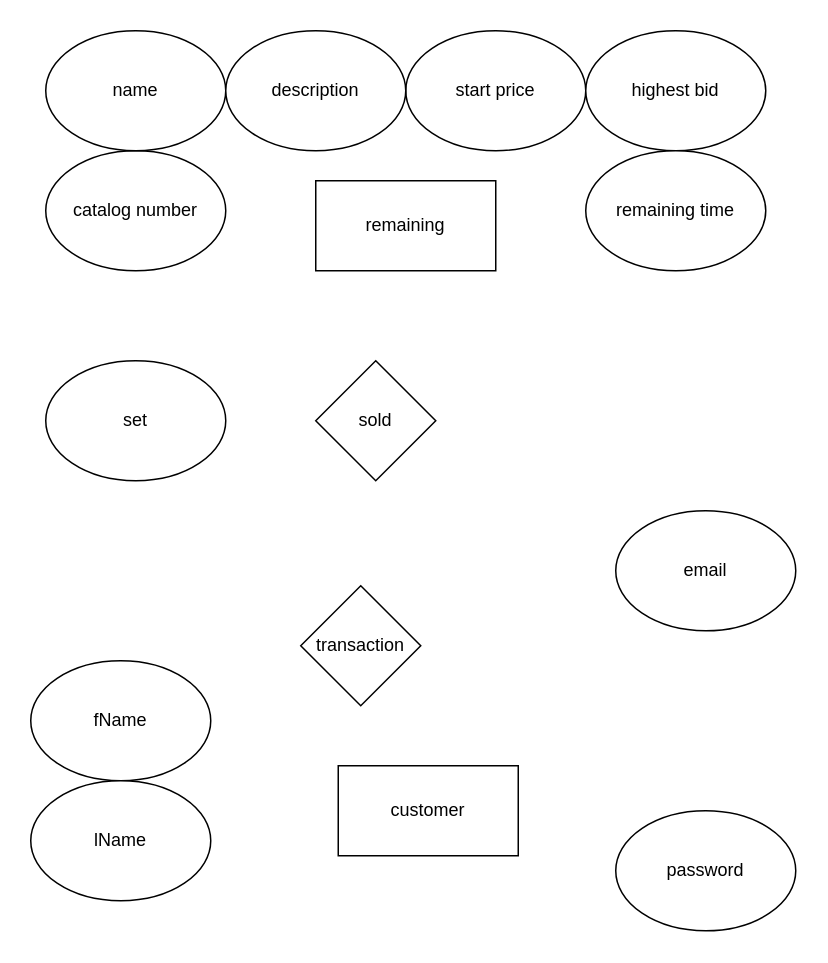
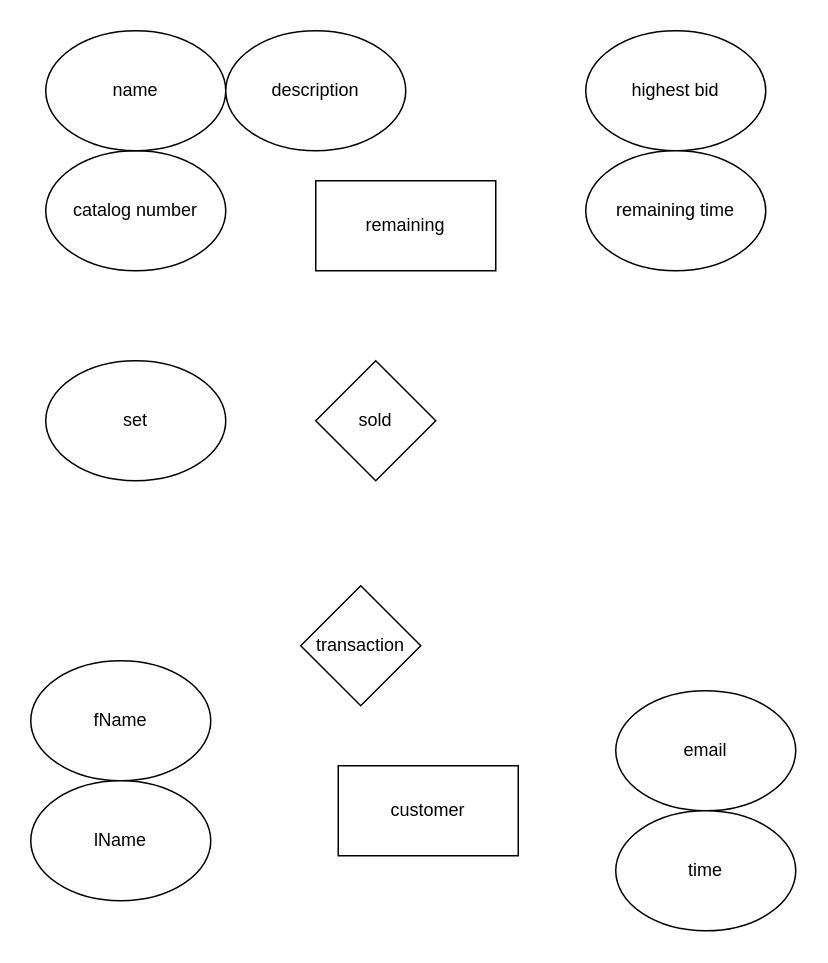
- <mxCell id="11" value="start price" style="ellipse;whiteSpace=wrap;html=1;" vertex="1" parent="1"><mxGeometry x="270" width="120" height="80" as="geometry" y="20" /></mxCell>
- <mxCell id="4" value="email" style="ellipse;whiteSpace=wrap;html=1;" vertex="1" parent="1"><mxGeometry x="410" y="340" width="120" height="80" as="geometry" /></mxCell>
+ <mxCell id="4" value="email" style="ellipse;whiteSpace=wrap;html=1;" vertex="1" parent="1"><mxGeometry x="410" y="460" width="120" height="80" as="geometry" /></mxCell>
- <mxCell id="7" value="password" style="ellipse;whiteSpace=wrap;html=1;" vertex="1" parent="1"><mxGeometry x="410" y="540" width="120" height="80" as="geometry" /></mxCell>
+ <mxCell id="7" value="time" style="ellipse;whiteSpace=wrap;html=1;" vertex="1" parent="1"><mxGeometry x="410" y="540" width="120" height="80" as="geometry" /></mxCell>
